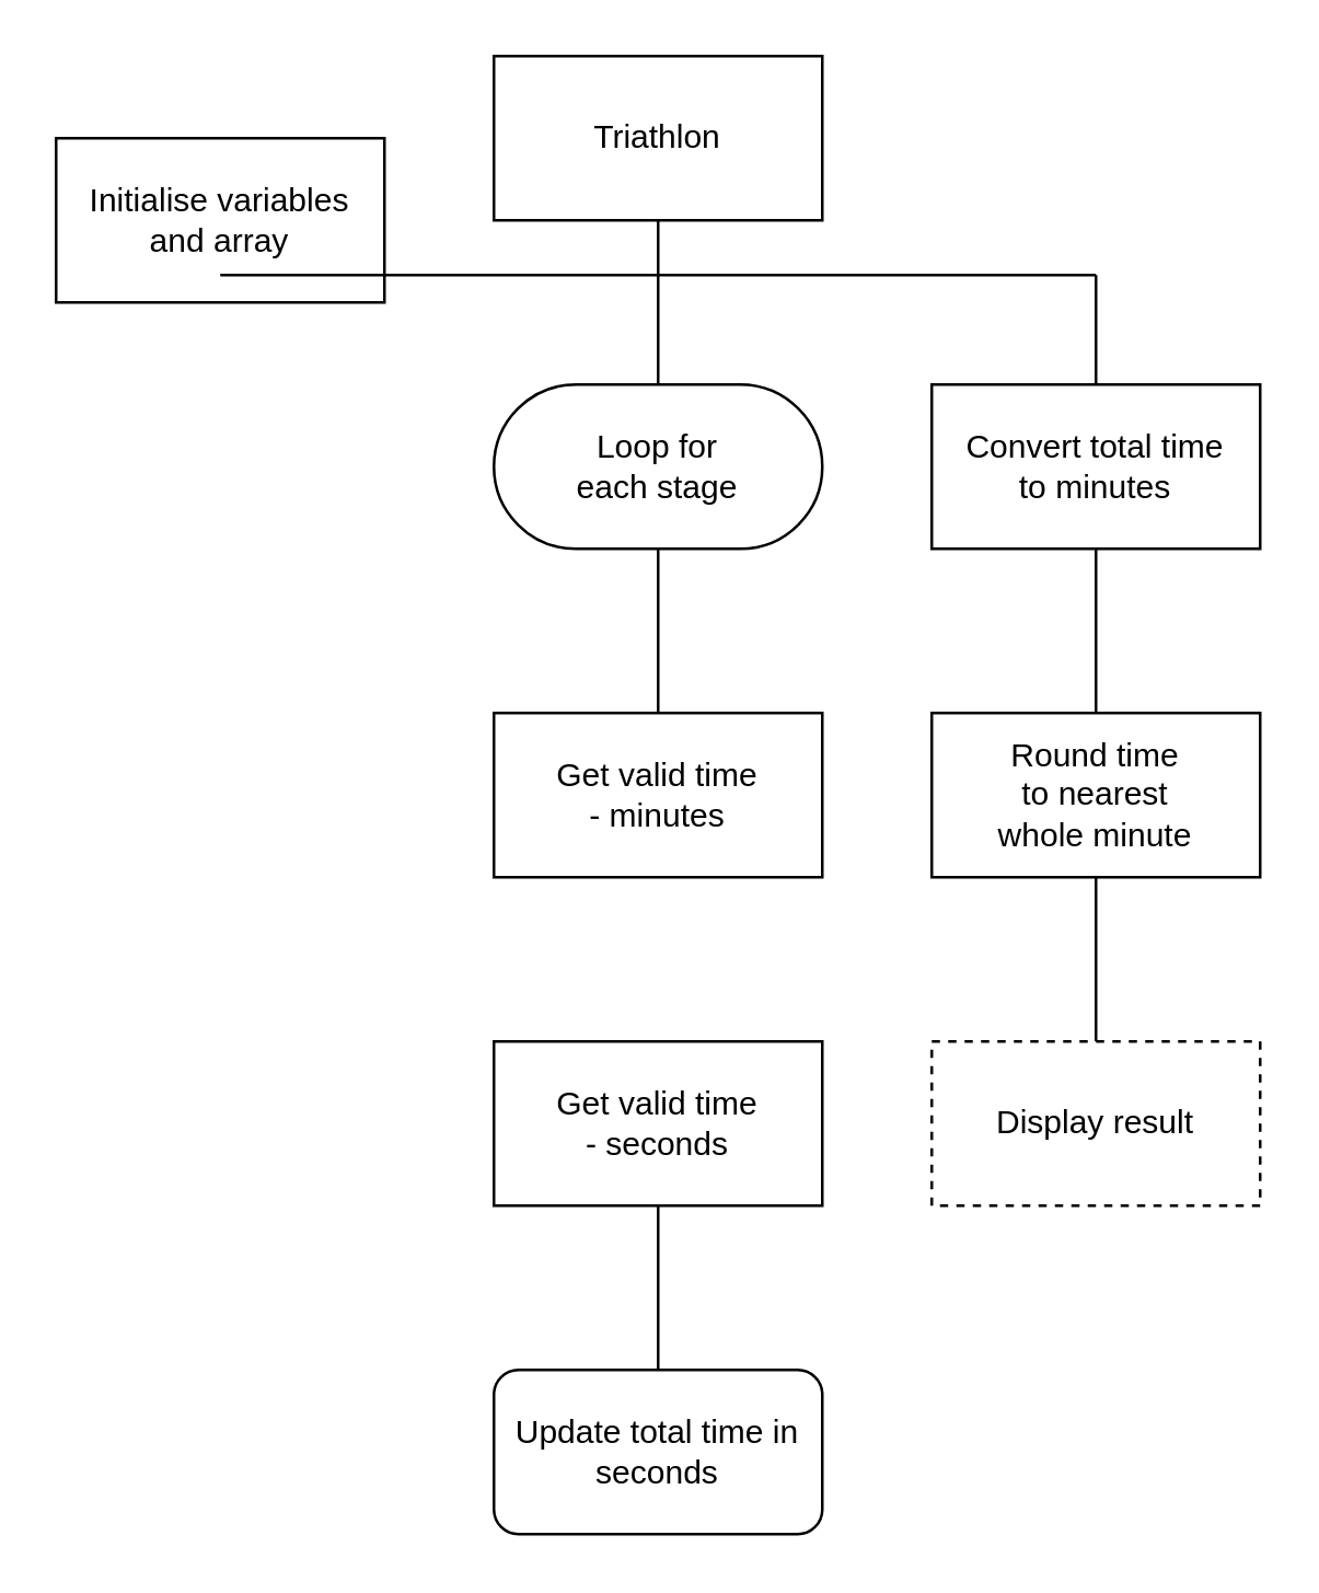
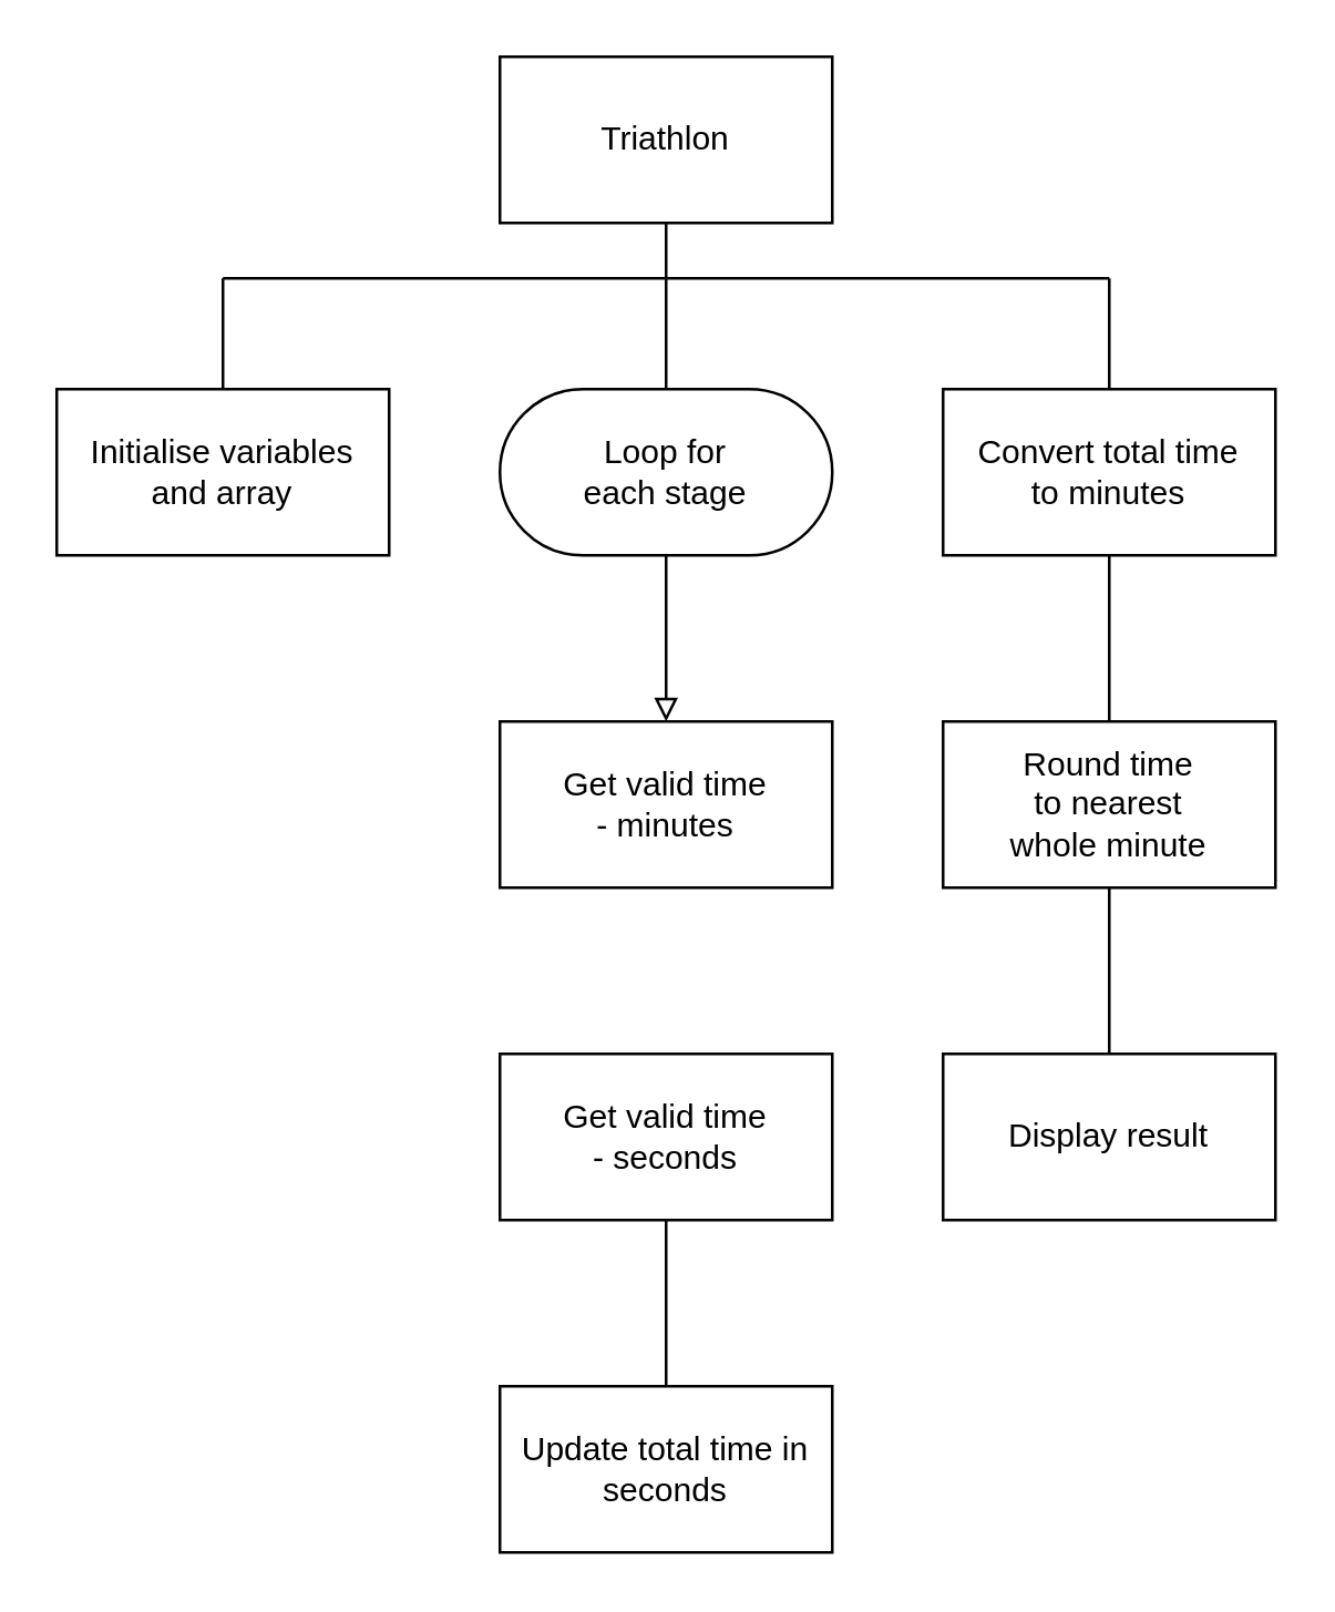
- <mxCell id="4" value="Initialise variables&lt;div&gt;and array&lt;/div&gt;" style="rounded=0;whiteSpace=wrap;html=1;" vertex="1" parent="1"><mxGeometry x="20" y="50" width="120" height="60" as="geometry" /></mxCell>
+ <mxCell id="4" value="Initialise variables&lt;div&gt;and array&lt;/div&gt;" style="rounded=0;whiteSpace=wrap;html=1;" vertex="1" parent="1"><mxGeometry x="20" y="140" width="120" height="60" as="geometry" /></mxCell>
- <mxCell id="5" style="rounded=0;orthogonalLoop=1;jettySize=auto;html=1;exitX=0.5;exitY=1;exitDx=0;exitDy=0;entryX=0.5;entryY=0;entryDx=0;entryDy=0;endArrow=none;endFill=0;" edge="1" parent="1" source="7" target="8"><mxGeometry relative="1" as="geometry" /></mxCell>
+ <mxCell id="5" style="rounded=0;orthogonalLoop=1;jettySize=auto;html=1;exitX=0.5;exitY=1;exitDx=0;exitDy=0;entryX=0.5;entryY=0;entryDx=0;entryDy=0;endArrow=block;endFill=0;" edge="1" parent="1" source="7" target="8"><mxGeometry relative="1" as="geometry" /></mxCell>
- <mxCell id="17" value="Display result" style="rounded=0;whiteSpace=wrap;html=1;dashed=1;" vertex="1" parent="1"><mxGeometry x="340" y="380" width="120" height="60" as="geometry" /></mxCell>
+ <mxCell id="17" value="Display result" style="rounded=0;whiteSpace=wrap;html=1;" vertex="1" parent="1"><mxGeometry x="340" y="380" width="120" height="60" as="geometry" /></mxCell>
- <mxCell id="11" value="Update total time in seconds" style="whiteSpace=wrap;html=1;rounded=1;" vertex="1" parent="1"><mxGeometry x="180" y="500" width="120" height="60" as="geometry" /></mxCell>
+ <mxCell id="11" value="Update total time in seconds" style="rounded=0;whiteSpace=wrap;html=1;" vertex="1" parent="1"><mxGeometry x="180" y="500" width="120" height="60" as="geometry" /></mxCell>
